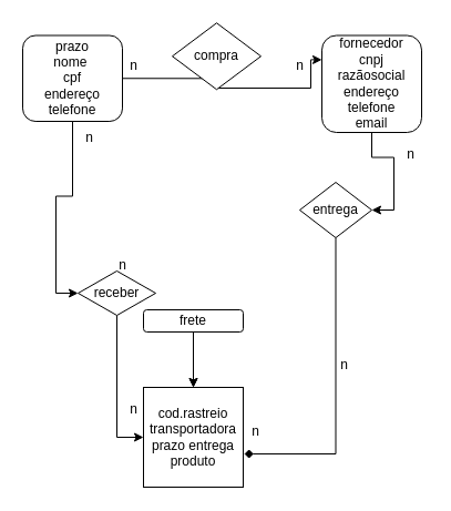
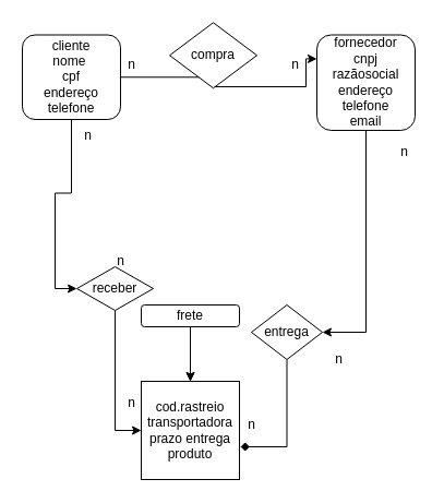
- <mxCell id="5" value="prazo&lt;br&gt;nome&amp;nbsp;&lt;br&gt;cpf&lt;br&gt;endereço&lt;br&gt;telefone" style="rounded=1;whiteSpace=wrap;html=1;" vertex="1" parent="1"><mxGeometry x="20" y="31.5" width="90" height="77.5" as="geometry" /></mxCell>
+ <mxCell id="5" value="cliente&lt;br&gt;nome&amp;nbsp;&lt;br&gt;cpf&lt;br&gt;endereço&lt;br&gt;telefone" style="rounded=1;whiteSpace=wrap;html=1;" vertex="1" parent="1"><mxGeometry x="20" y="31.5" width="90" height="77.5" as="geometry" /></mxCell>
- <mxCell id="13" value="entrega" style="rhombus;whiteSpace=wrap;html=1;" vertex="1" parent="1"><mxGeometry x="270" y="164" width="65" height="50" as="geometry" /></mxCell>
+ <mxCell id="13" value="entrega" style="rhombus;whiteSpace=wrap;html=1;" vertex="1" parent="1"><mxGeometry x="230" y="279" width="65" height="50" as="geometry" /></mxCell>
